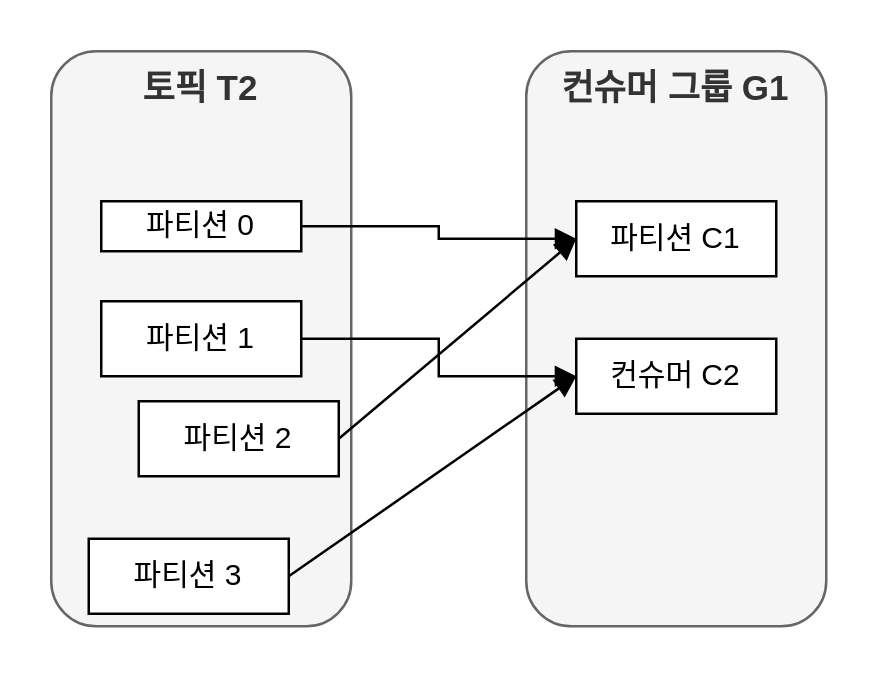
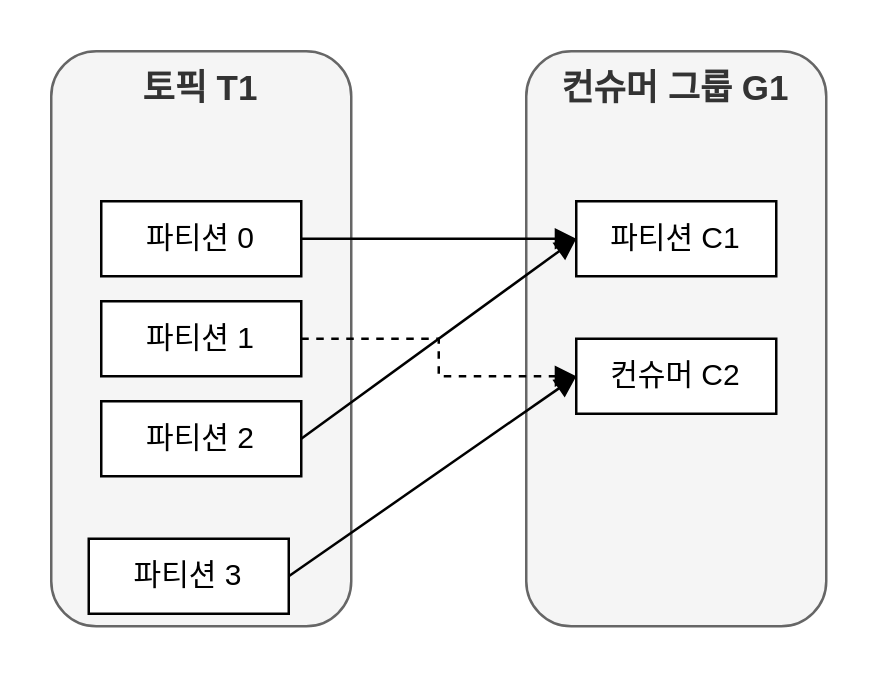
- <mxCell id="2" value="토픽 T2" style="rounded=1;whiteSpace=wrap;html=1;fontStyle=1;fontSize=14;verticalAlign=top;fillColor=#f5f5f5;fontColor=#333333;strokeColor=#666666;" vertex="1" parent="1"><mxGeometry x="20" y="20" width="120" height="230" as="geometry" /></mxCell>
+ <mxCell id="2" value="토픽 T1" style="rounded=1;whiteSpace=wrap;html=1;fontStyle=1;fontSize=14;verticalAlign=top;fillColor=#f5f5f5;fontColor=#333333;strokeColor=#666666;" vertex="1" parent="1"><mxGeometry x="20" y="20" width="120" height="230" as="geometry" /></mxCell>
- <mxCell id="3" value="파티션 0" style="rounded=0;whiteSpace=wrap;html=1;" vertex="1" parent="1"><mxGeometry x="40" y="80" width="80" height="20" as="geometry" /></mxCell>
+ <mxCell id="3" value="파티션 0" style="rounded=0;whiteSpace=wrap;html=1;" vertex="1" parent="1"><mxGeometry x="40" y="80" width="80" height="30" as="geometry" /></mxCell>
- <mxCell id="11" style="edgeStyle=orthogonalEdgeStyle;rounded=0;orthogonalLoop=1;jettySize=auto;html=1;entryX=0;entryY=0.5;entryDx=0;entryDy=0;endArrow=block;endFill=1;" edge="1" parent="1" source="4" target="10"><mxGeometry relative="1" as="geometry" /></mxCell>
+ <mxCell id="11" style="edgeStyle=orthogonalEdgeStyle;rounded=0;orthogonalLoop=1;jettySize=auto;html=1;entryX=0;entryY=0.5;entryDx=0;entryDy=0;endArrow=block;endFill=1;dashed=1;" edge="1" parent="1" source="4" target="10"><mxGeometry relative="1" as="geometry" /></mxCell>
- <mxCell id="5" value="파티션 2" style="rounded=0;whiteSpace=wrap;html=1;" vertex="1" parent="1"><mxGeometry x="55" y="160" width="80" height="30" as="geometry" /></mxCell>
+ <mxCell id="5" value="파티션 2" style="rounded=0;whiteSpace=wrap;html=1;" vertex="1" parent="1"><mxGeometry x="40" y="160" width="80" height="30" as="geometry" /></mxCell>
